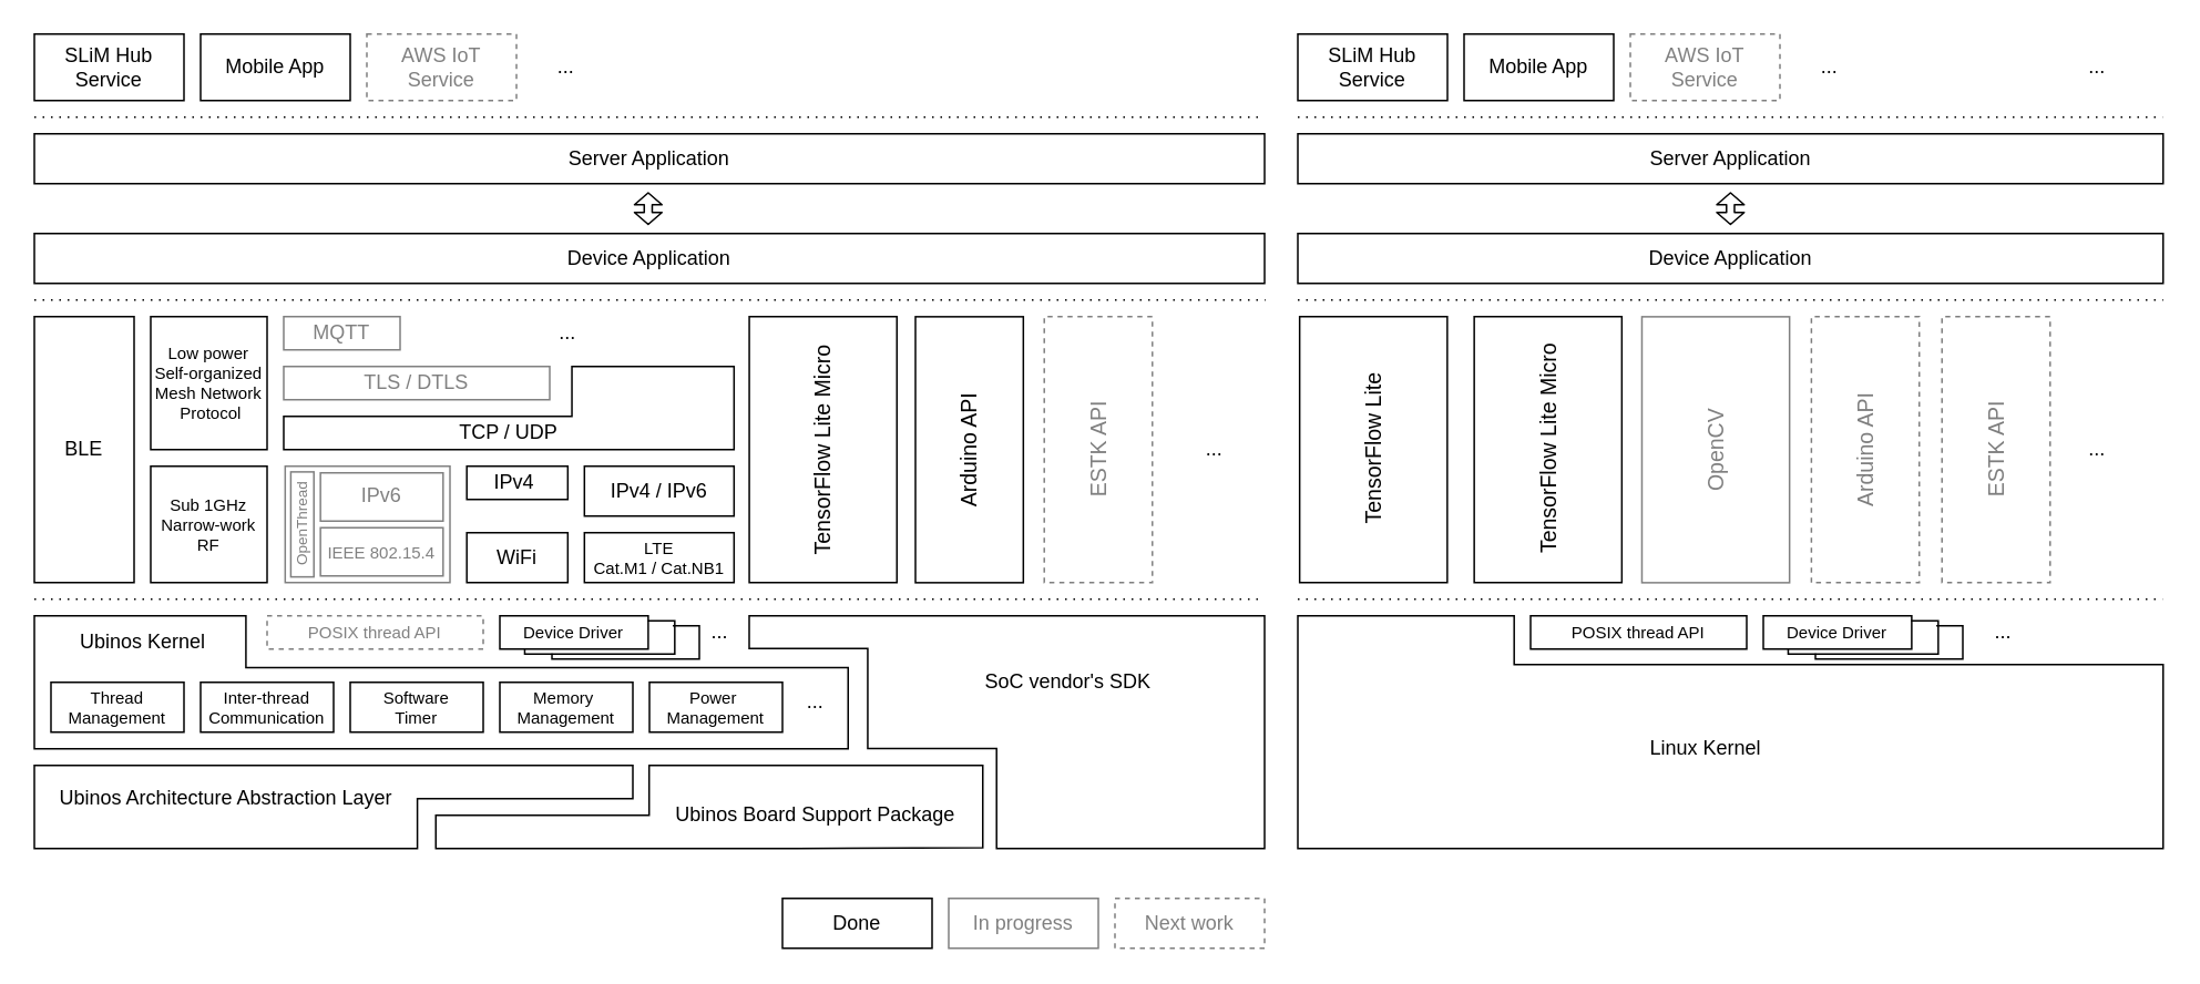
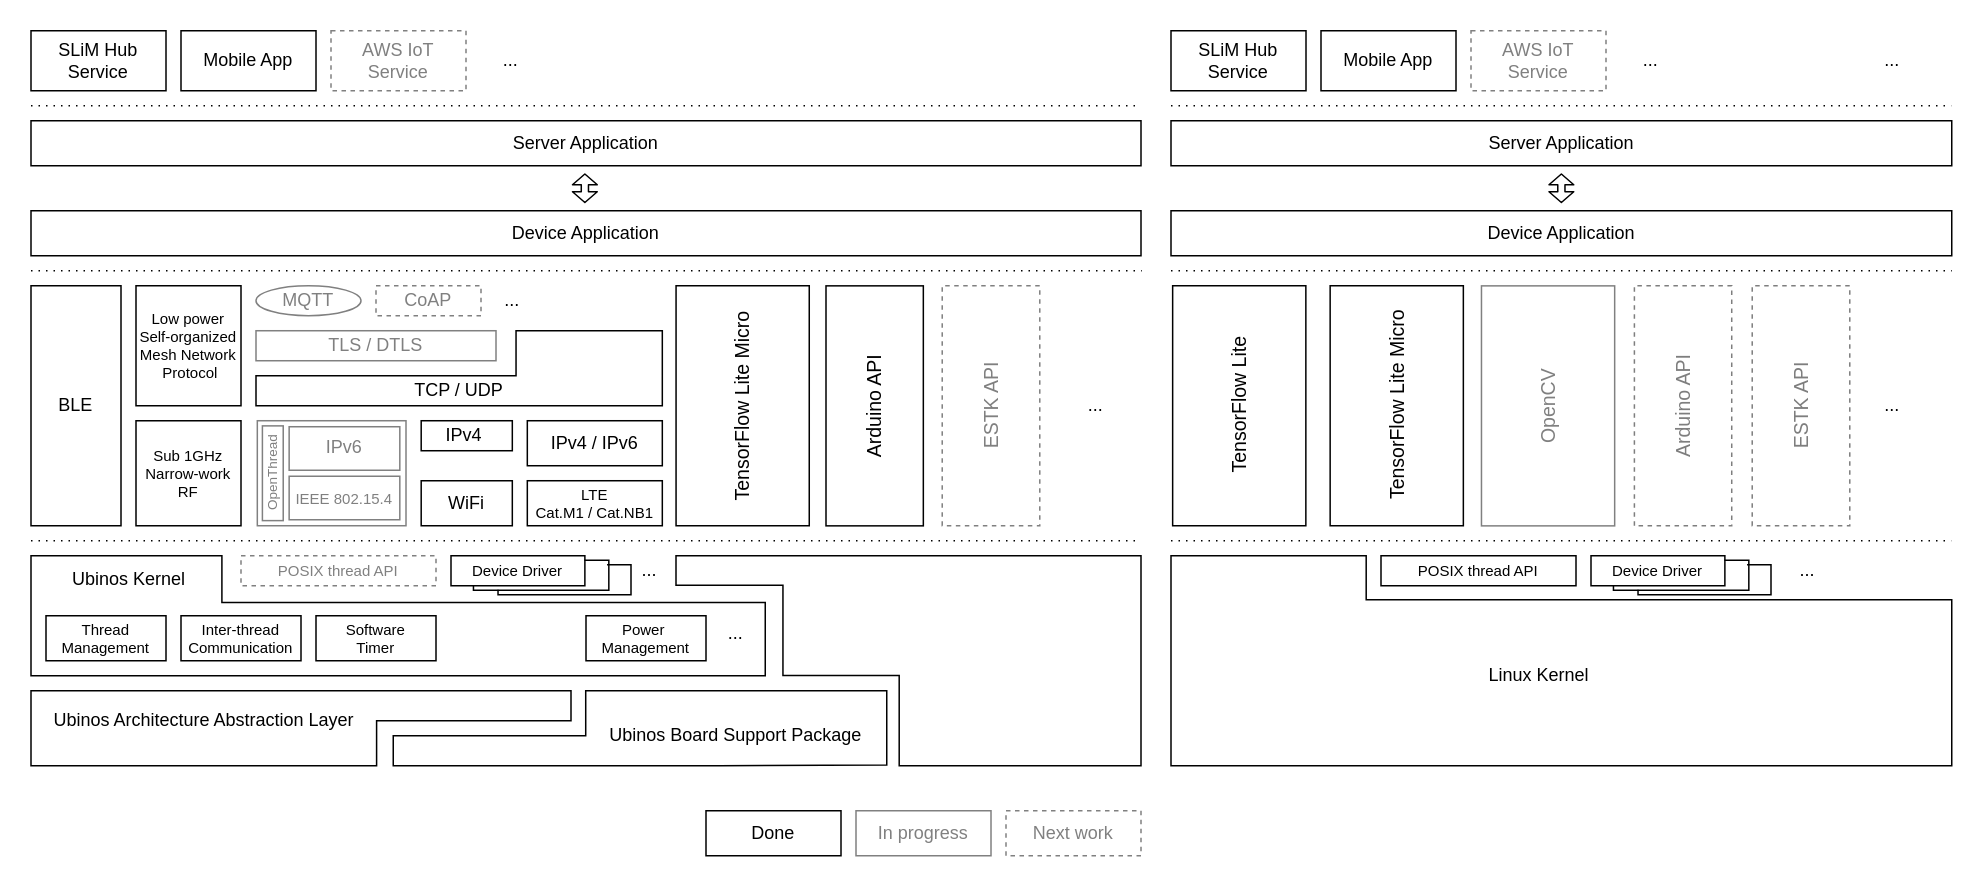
- <mxCell id="27" value="MQTT" style="rounded=0;whiteSpace=wrap;html=1;fillColor=none;fontSize=12;fontColor=#808080;strokeColor=#808080;" parent="1" vertex="1"><mxGeometry x="170" y="189.99" width="70" height="20" as="geometry" /></mxCell>
+ <mxCell id="27" value="MQTT" style="ellipse;whiteSpace=wrap;html=1;fillColor=none;fontSize=12;fontColor=#808080;strokeColor=#808080;" parent="1" vertex="1"><mxGeometry x="170" y="189.99" width="70" height="20" as="geometry" /></mxCell>
+ <mxCell id="54" value="CoAP" style="rounded=0;whiteSpace=wrap;html=1;fillColor=none;fontSize=12;fontColor=#808080;strokeColor=#808080;dashed=1;" parent="1" vertex="1"><mxGeometry x="250" y="189.99" width="70" height="20" as="geometry" /></mxCell>
- <mxCell id="10" value="SoC vendor's SDK" style="text;html=1;strokeColor=none;fillColor=none;align=center;verticalAlign=middle;whiteSpace=wrap;rounded=0;" parent="1" vertex="1"><mxGeometry x="541.62" y="390" width="200" height="40" as="geometry" /></mxCell>
- <mxCell id="14" value="Memory&amp;nbsp;&lt;br style=&quot;font-size: 10px&quot;&gt;Management" style="rounded=0;whiteSpace=wrap;html=1;fillColor=none;fontSize=10;" parent="1" vertex="1"><mxGeometry x="300" y="410" width="80" height="30" as="geometry" /></mxCell>
